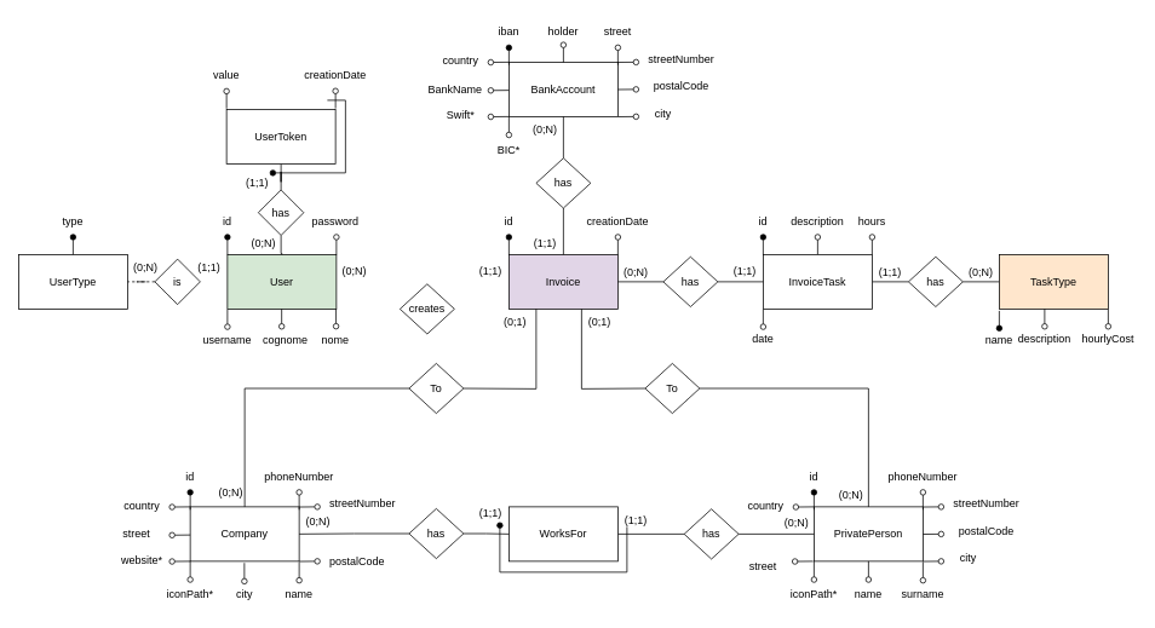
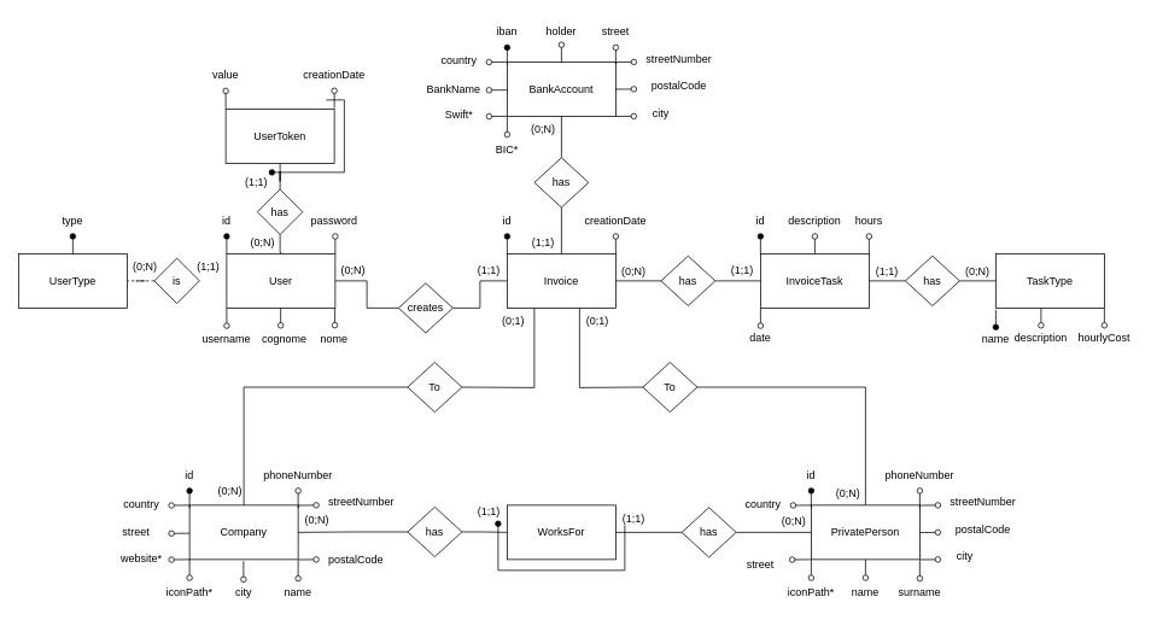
- <mxCell id="8" value="User" style="rounded=0;whiteSpace=wrap;html=1;fillColor=#d5e8d4;" vertex="1" parent="1"><mxGeometry x="250" width="120" height="60" as="geometry" y="280" /></mxCell>
+ <mxCell id="8" value="User" style="rounded=0;whiteSpace=wrap;html=1;" vertex="1" parent="1"><mxGeometry x="250" width="120" height="60" as="geometry" y="280" /></mxCell>
- <mxCell id="9" value="Invoice" style="rounded=0;whiteSpace=wrap;html=1;fillColor=#e1d5e7;" vertex="1" parent="1"><mxGeometry x="560" width="120" height="60" as="geometry" y="280" /></mxCell>
+ <mxCell id="9" value="Invoice" style="rounded=0;whiteSpace=wrap;html=1;" vertex="1" parent="1"><mxGeometry x="560" width="120" height="60" as="geometry" y="280" /></mxCell>
- <mxCell id="11" value="TaskType" style="rounded=0;whiteSpace=wrap;html=1;fillColor=#ffe6cc;" vertex="1" parent="1"><mxGeometry x="1100" width="120" height="60" as="geometry" y="280" /></mxCell>
+ <mxCell id="11" value="TaskType" style="rounded=0;whiteSpace=wrap;html=1;" vertex="1" parent="1"><mxGeometry x="1100" width="120" height="60" as="geometry" y="280" /></mxCell>
+ <mxCell id="43" value="" style="edgeStyle=orthogonalEdgeStyle;rounded=0;orthogonalLoop=1;jettySize=auto;html=1;startArrow=none;startFill=0;endArrow=none;endFill=0;" edge="1" parent="1" source="45" target="8"><mxGeometry relative="1" as="geometry" /></mxCell>
+ <mxCell id="44" value="" style="edgeStyle=orthogonalEdgeStyle;rounded=0;orthogonalLoop=1;jettySize=auto;html=1;startArrow=none;startFill=0;endArrow=none;endFill=0;" edge="1" parent="1" source="45" target="9"><mxGeometry relative="1" as="geometry" /></mxCell>
